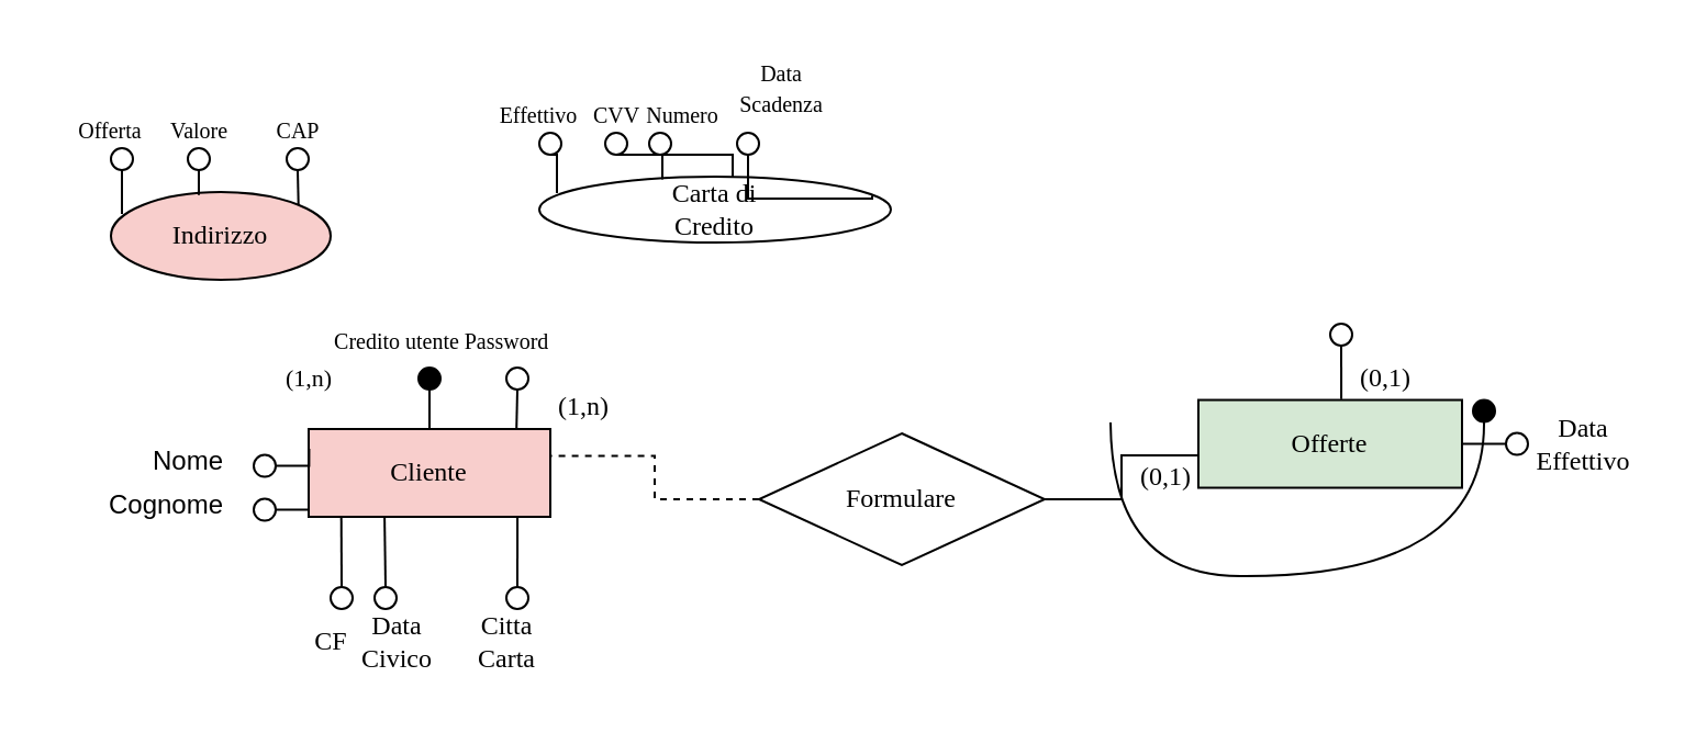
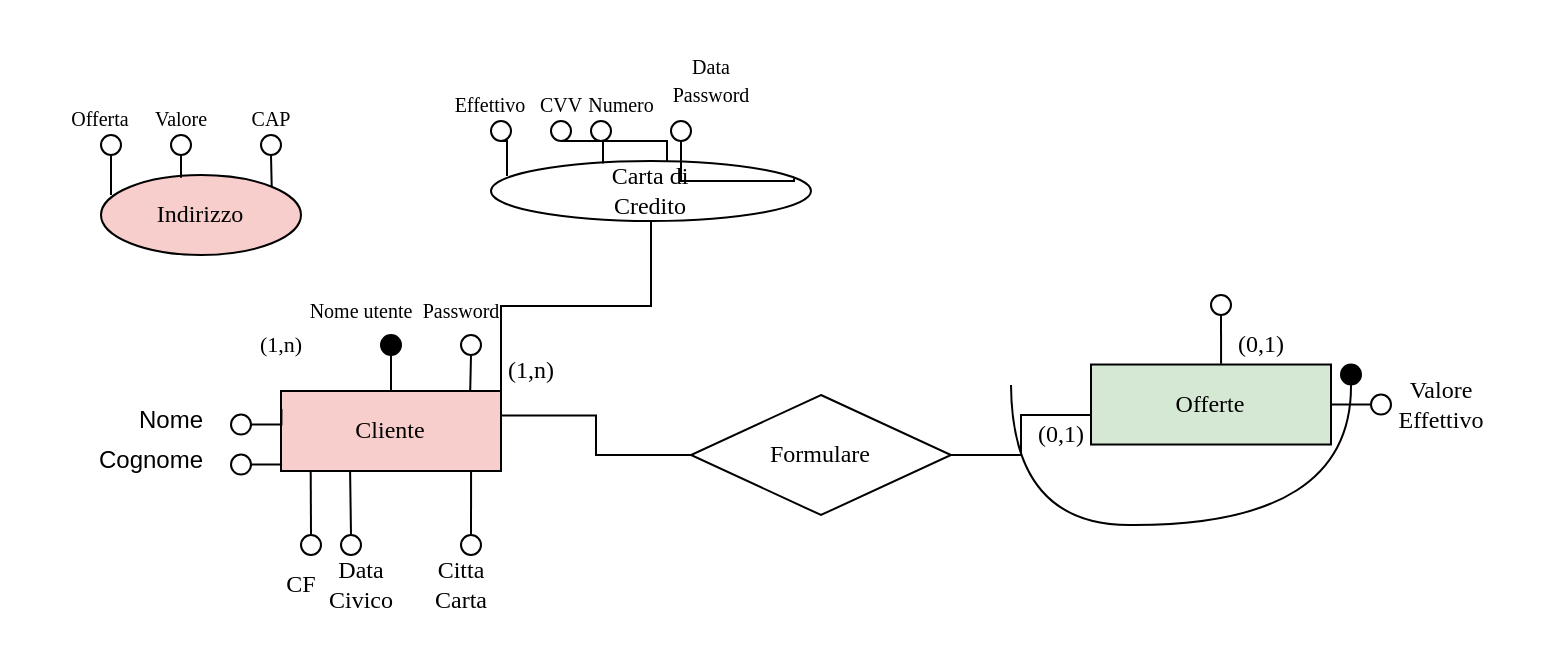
- <mxCell id="35" value="&lt;span style=&quot;font-family: &amp;quot;Times New Roman&amp;quot;; font-size: 10px;&quot;&gt;Data&lt;/span&gt;&lt;br style=&quot;font-family: &amp;quot;Times New Roman&amp;quot;; font-size: 10px;&quot;&gt;&lt;span style=&quot;font-family: &amp;quot;Times New Roman&amp;quot;; font-size: 10px;&quot;&gt;Scadenza&lt;/span&gt;" style="text;html=1;align=center;verticalAlign=middle;resizable=0;points=[];autosize=1;strokeColor=none;fillColor=none;fontFamily=Helvetica;fontSize=11;fontColor=default;labelBackgroundColor=default;" parent="1" vertex="1"><mxGeometry x="325" y="20" width="60" height="40" as="geometry" /></mxCell>
+ <mxCell id="35" value="&lt;span style=&quot;font-family: &amp;quot;Times New Roman&amp;quot;; font-size: 10px;&quot;&gt;Data&lt;/span&gt;&lt;br style=&quot;font-family: &amp;quot;Times New Roman&amp;quot;; font-size: 10px;&quot;&gt;&lt;span style=&quot;font-family: &amp;quot;Times New Roman&amp;quot;; font-size: 10px;&quot;&gt;Password&lt;/span&gt;" style="text;html=1;align=center;verticalAlign=middle;resizable=0;points=[];autosize=1;strokeColor=none;fillColor=none;fontFamily=Helvetica;fontSize=11;fontColor=default;labelBackgroundColor=default;" parent="1" vertex="1"><mxGeometry x="325" y="20" width="60" height="40" as="geometry" /></mxCell>
+ <mxCell id="2" style="edgeStyle=orthogonalEdgeStyle;rounded=0;orthogonalLoop=1;jettySize=auto;html=1;exitX=1;exitY=0;exitDx=0;exitDy=0;entryX=0.5;entryY=1;entryDx=0;entryDy=0;endArrow=none;startFill=0;" edge="1" parent="1" source="4" target="5"><mxGeometry relative="1" as="geometry" /></mxCell>
- <mxCell id="34" value="Credito utente" style="text;html=1;align=center;verticalAlign=middle;resizable=0;points=[];autosize=1;strokeColor=none;fillColor=none;fontFamily=Times New Roman;fontSize=10;fontColor=default;labelBackgroundColor=default;" parent="1" vertex="1"><mxGeometry x="145" y="140" width="70" height="30" as="geometry" /></mxCell>
+ <mxCell id="34" value="Nome utente" style="text;html=1;align=center;verticalAlign=middle;resizable=0;points=[];autosize=1;strokeColor=none;fillColor=none;fontFamily=Times New Roman;fontSize=10;fontColor=default;labelBackgroundColor=default;" parent="1" vertex="1"><mxGeometry x="145" y="140" width="70" height="30" as="geometry" /></mxCell>
- <mxCell id="41" value="&lt;font&gt;Data&lt;br&gt;Effettivo&lt;/font&gt;" style="text;html=1;align=center;verticalAlign=middle;resizable=0;points=[];autosize=1;strokeColor=none;fillColor=none;fontFamily=Times New Roman;fontSize=12;fontColor=default;labelBackgroundColor=default;" vertex="1" parent="1"><mxGeometry x="685" y="181.76" width="70" height="40" as="geometry" /></mxCell>
+ <mxCell id="41" value="&lt;font&gt;Valore&lt;br&gt;Effettivo&lt;/font&gt;" style="text;html=1;align=center;verticalAlign=middle;resizable=0;points=[];autosize=1;strokeColor=none;fillColor=none;fontFamily=Times New Roman;fontSize=12;fontColor=default;labelBackgroundColor=default;" vertex="1" parent="1"><mxGeometry x="685" y="181.76" width="70" height="40" as="geometry" /></mxCell>
- <mxCell id="63" style="edgeStyle=orthogonalEdgeStyle;rounded=0;orthogonalLoop=1;jettySize=auto;html=1;exitX=0;exitY=0.5;exitDx=0;exitDy=0;entryX=1.002;entryY=0.306;entryDx=0;entryDy=0;entryPerimeter=0;endArrow=none;startFill=0;dashed=1;" edge="1" parent="1" source="37" target="4"><mxGeometry relative="1" as="geometry" /></mxCell>
+ <mxCell id="63" style="edgeStyle=orthogonalEdgeStyle;rounded=0;orthogonalLoop=1;jettySize=auto;html=1;exitX=0;exitY=0.5;exitDx=0;exitDy=0;entryX=1.002;entryY=0.306;entryDx=0;entryDy=0;entryPerimeter=0;endArrow=none;startFill=0;" edge="1" parent="1" source="37" target="4"><mxGeometry relative="1" as="geometry" /></mxCell>
